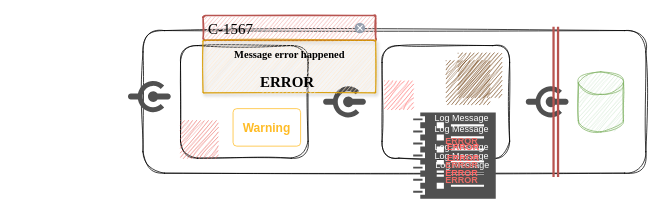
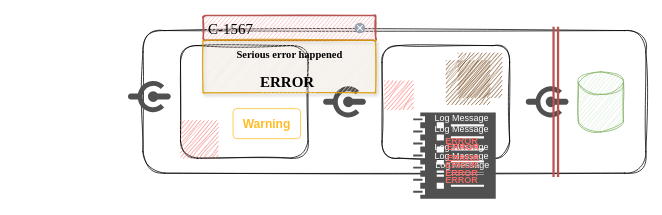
- <mxCell id="13" value="&lt;font style=&quot;font-size: 14px;&quot;&gt;&lt;b&gt;Message error happened&lt;/b&gt;&lt;/font&gt;" style="rounded=1;fillColor=#ffe6cc;strokeColor=#d79b00;shadow=1;arcSize=1;fontSize=12;align=center;html=1;verticalAlign=top;spacingTop=5;sketch=1;hachureGap=4;pointerEvents=0;fontFamily=Architects Daughter;fontSource=https%3A%2F%2Ffonts.googleapis.com%2Fcss%3Ffamily%3DArchitects%2BDaughter;" parent="1" vertex="1"><mxGeometry x="270" y="53" width="230" height="70" as="geometry" /></mxCell>
+ <mxCell id="13" value="&lt;font style=&quot;font-size: 14px;&quot;&gt;&lt;b&gt;Serious error happened&lt;/b&gt;&lt;/font&gt;" style="rounded=1;fillColor=#ffe6cc;strokeColor=#d79b00;shadow=1;arcSize=1;fontSize=12;align=center;html=1;verticalAlign=top;spacingTop=5;sketch=1;hachureGap=4;pointerEvents=0;fontFamily=Architects Daughter;fontSource=https%3A%2F%2Ffonts.googleapis.com%2Fcss%3Ffamily%3DArchitects%2BDaughter;" parent="1" vertex="1"><mxGeometry x="270" y="53" width="230" height="70" as="geometry" /></mxCell>
- <mxCell id="28" value="Warning" style="html=1;shadow=0;dashed=0;shape=mxgraph.bootstrap.rrect;rSize=5;strokeColor=#FFBC26;strokeWidth=1;fillColor=none;fontColor=#FFBC26;whiteSpace=wrap;align=center;verticalAlign=middle;spacingLeft=0;fontStyle=1;fontSize=16;spacing=5;" parent="1" vertex="1"><mxGeometry x="310" y="144" width="90" height="50" as="geometry" /></mxCell>
+ <mxCell id="28" value="Warning" style="html=1;shadow=0;dashed=0;shape=mxgraph.bootstrap.rrect;rSize=5;strokeColor=#FFBC26;strokeWidth=1;fillColor=none;fontColor=#FFBC26;whiteSpace=wrap;align=center;verticalAlign=middle;spacingLeft=0;fontStyle=1;fontSize=16;spacing=5;" parent="1" vertex="1"><mxGeometry x="310" y="144" width="90" height="40" as="geometry" /></mxCell>
